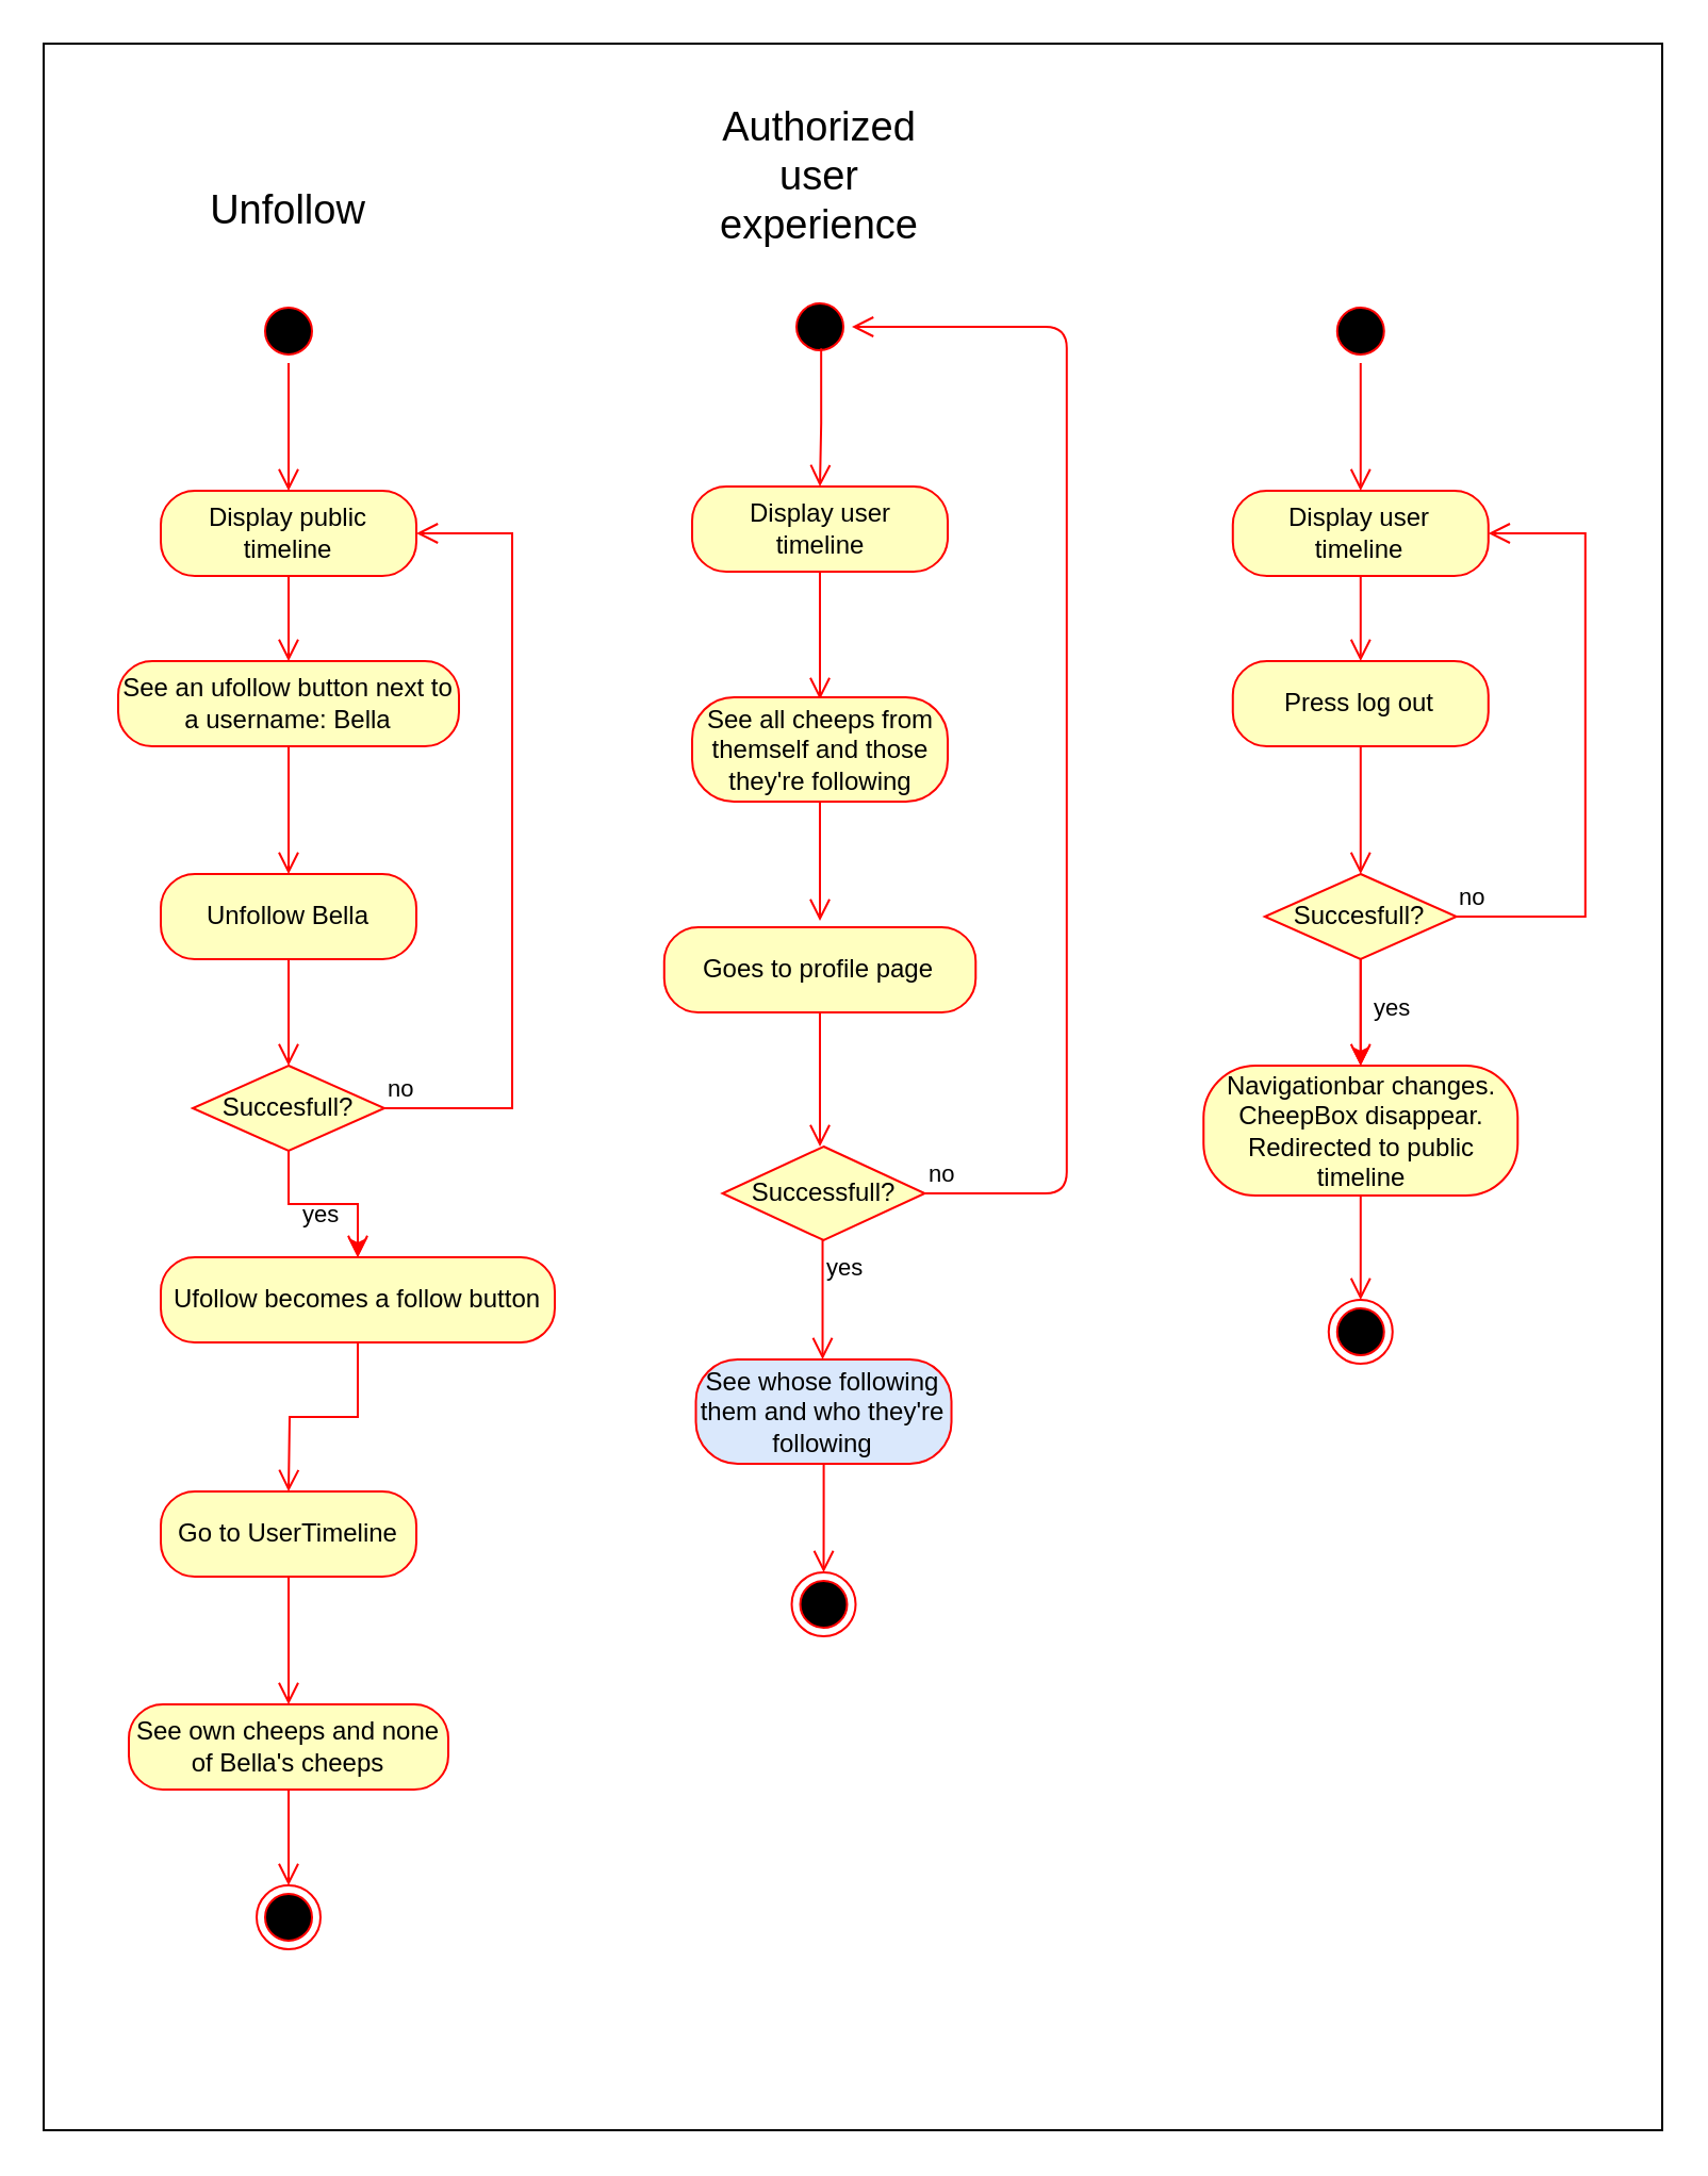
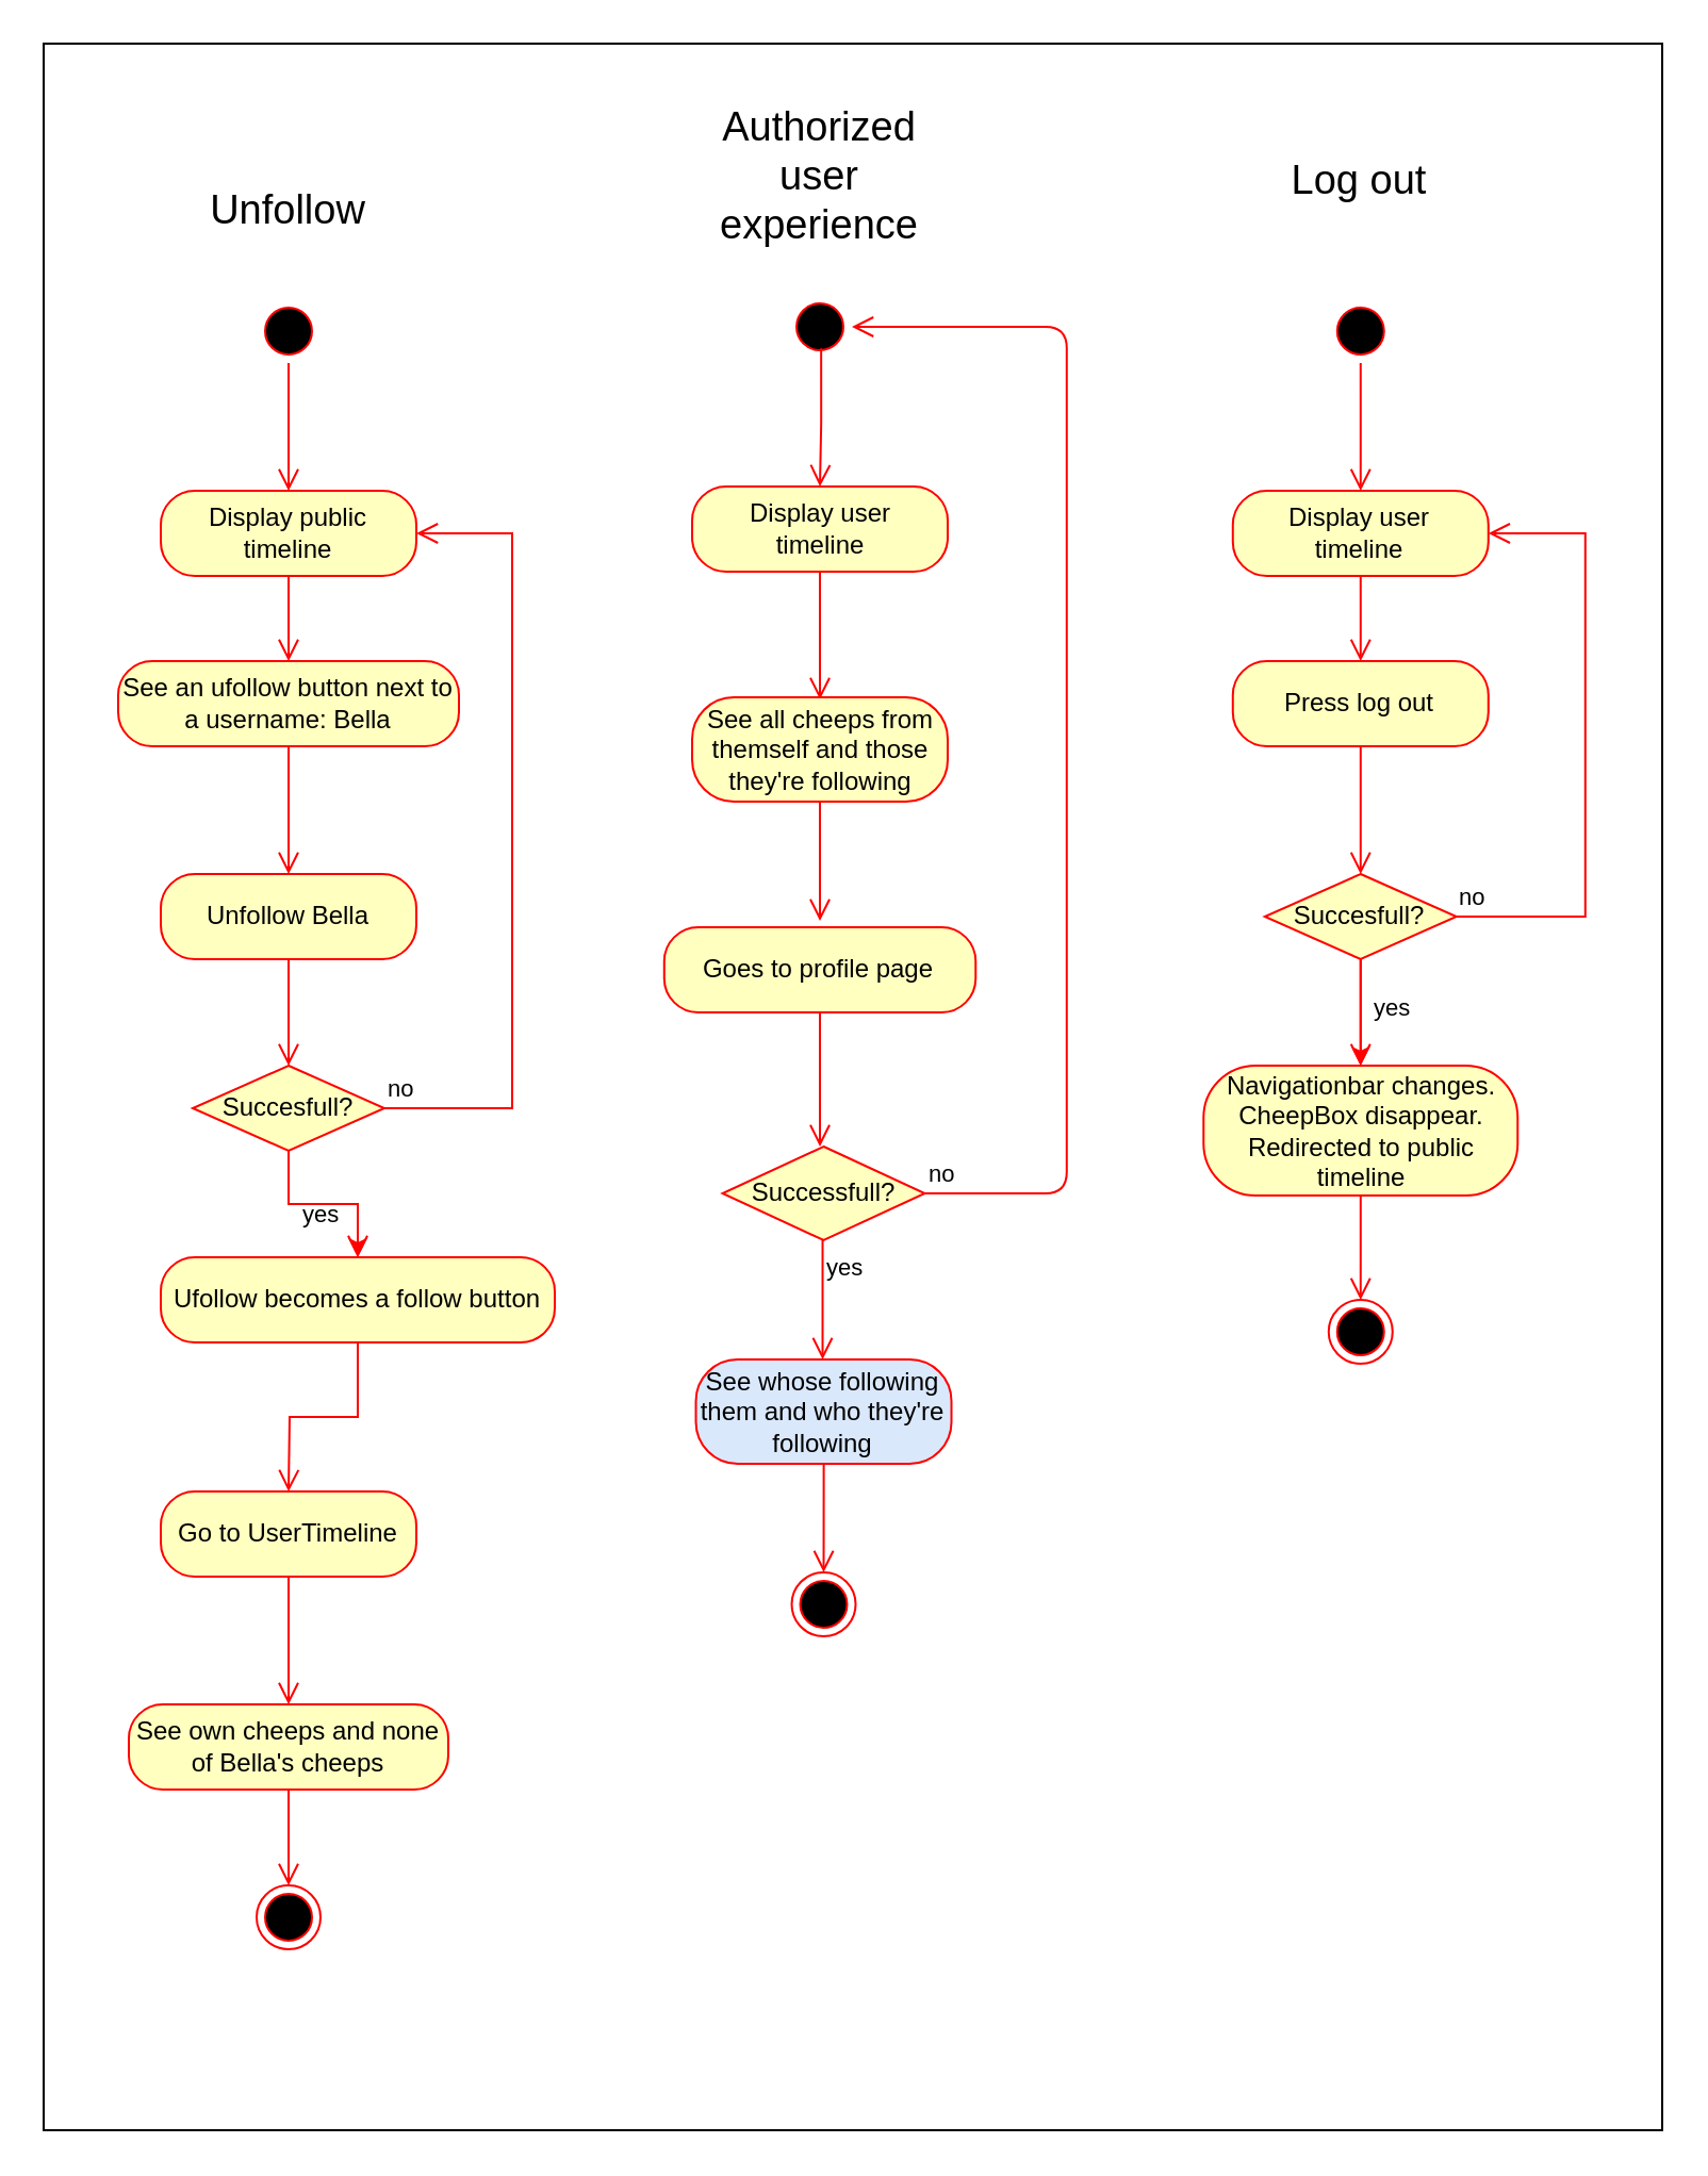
+ <mxCell id="54" value="&lt;font color=&quot;#000000&quot; style=&quot;font-size: 19px;&quot;&gt;Log out&lt;/font&gt;" style="text;html=1;strokeColor=none;fillColor=none;align=center;verticalAlign=middle;whiteSpace=wrap;rounded=0;" vertex="1" parent="1"><mxGeometry x="578.39" y="70" width="120" height="30" as="geometry" /></mxCell>
